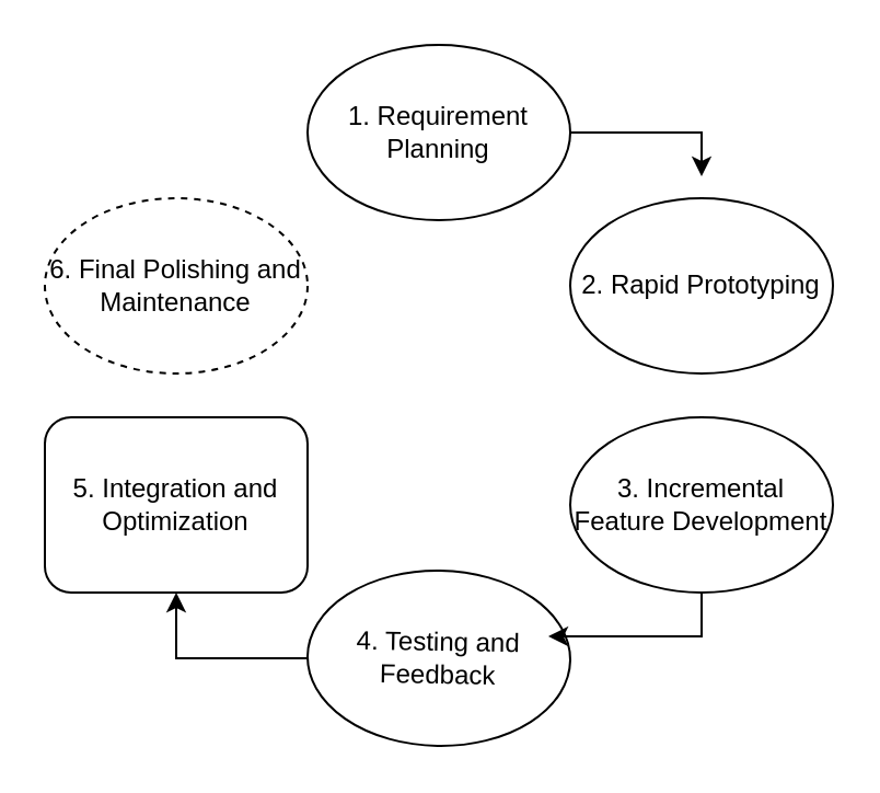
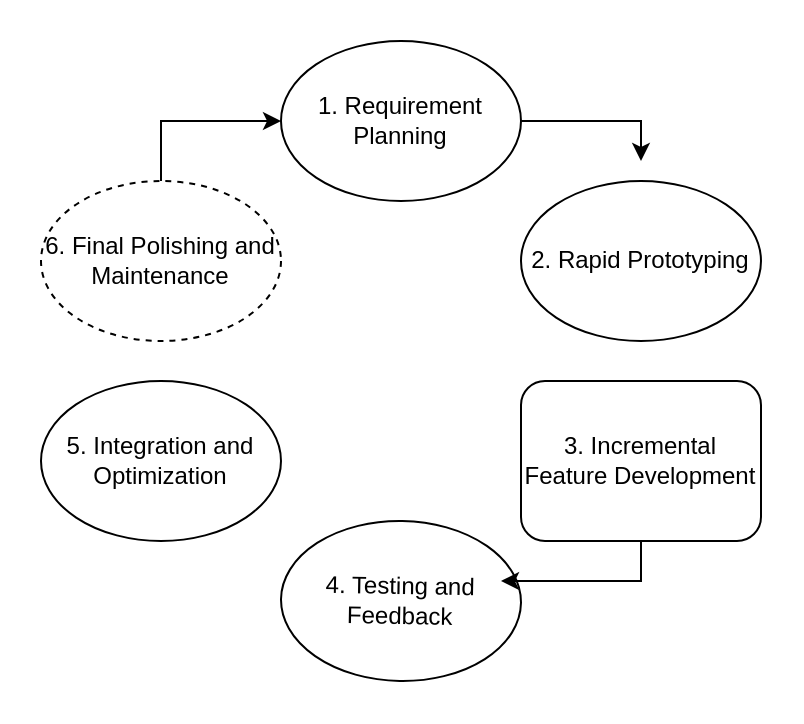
+ <mxCell id="9" style="edgeStyle=orthogonalEdgeStyle;rounded=0;orthogonalLoop=1;jettySize=auto;html=1;entryX=0;entryY=0.5;entryDx=0;entryDy=0;" edge="1" parent="1" source="10" target="3"><mxGeometry relative="1" as="geometry" /></mxCell>
- <mxCell id="8" value="5. Integration and Optimization" style="whiteSpace=wrap;html=1;rounded=1;" vertex="1" parent="1"><mxGeometry x="20" y="190" width="120" height="80" as="geometry" /></mxCell>
+ <mxCell id="8" value="5. Integration and Optimization" style="ellipse;whiteSpace=wrap;html=1;" vertex="1" parent="1"><mxGeometry x="20" y="190" width="120" height="80" as="geometry" /></mxCell>
- <mxCell id="5" value="3. Incremental Feature Development" style="ellipse;whiteSpace=wrap;html=1;" vertex="1" parent="1"><mxGeometry x="260" y="190" width="120" height="80" as="geometry" /></mxCell>
+ <mxCell id="5" value="3. Incremental Feature Development" style="whiteSpace=wrap;html=1;rounded=1;" vertex="1" parent="1"><mxGeometry x="260" y="190" width="120" height="80" as="geometry" /></mxCell>
- <mxCell id="6" style="edgeStyle=orthogonalEdgeStyle;rounded=0;orthogonalLoop=1;jettySize=auto;html=1;entryX=0.5;entryY=1;entryDx=0;entryDy=0;" edge="1" parent="1" source="7" target="8"><mxGeometry relative="1" as="geometry"><Array as="points"><mxPoint x="80" y="300" /></Array></mxGeometry></mxCell>
